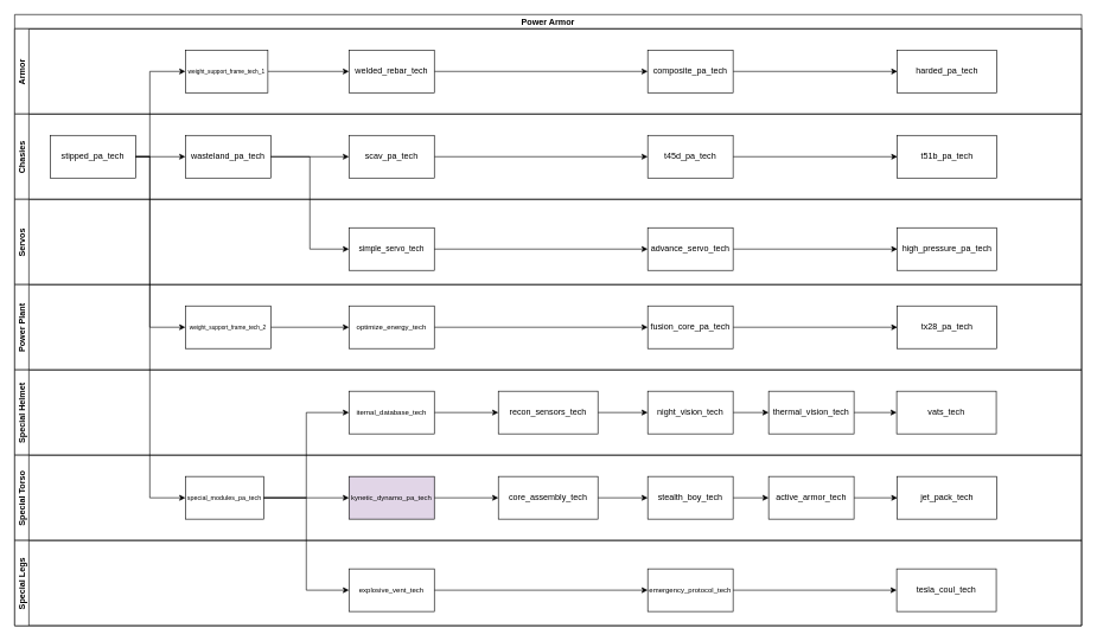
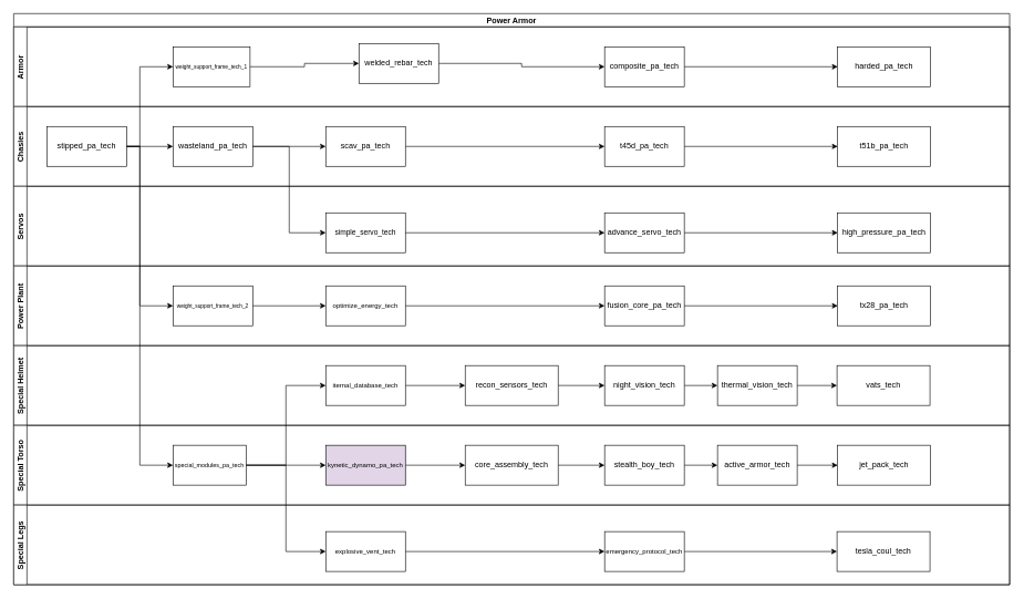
- <mxCell id="10" value="&lt;font style=&quot;font-size: 12px;&quot;&gt;welded_rebar_tech&lt;/font&gt;" style="rounded=0;whiteSpace=wrap;html=1;fontSize=12;" vertex="1" parent="3"><mxGeometry x="470" y="30" width="120" height="60" as="geometry" /></mxCell>
+ <mxCell id="10" value="&lt;font style=&quot;font-size: 12px;&quot;&gt;welded_rebar_tech&lt;/font&gt;" style="rounded=0;whiteSpace=wrap;html=1;fontSize=12;" vertex="1" parent="3"><mxGeometry x="520" y="25" width="120" height="60" as="geometry" /></mxCell>
